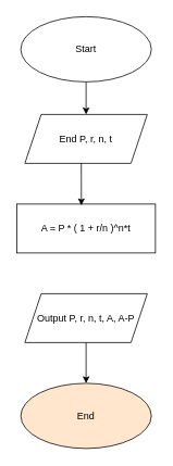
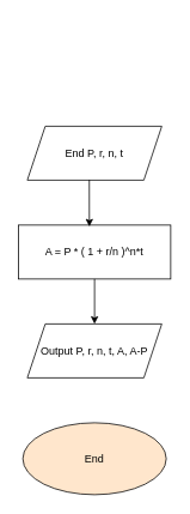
- <mxCell id="2" value="Start" style="ellipse;whiteSpace=wrap;html=1;" vertex="1" parent="1"><mxGeometry x="25" y="20" width="160" height="80" as="geometry" /></mxCell>
- <mxCell id="7" value="" style="endArrow=classic;html=1;rounded=0;exitX=0.5;exitY=1;exitDx=0;exitDy=0;" edge="1" parent="1" source="2" target="4"><mxGeometry width="50" height="50" relative="1" as="geometry"><mxPoint x="225" y="160" as="sourcePoint" /><mxPoint x="275" y="110" as="targetPoint" /></mxGeometry></mxCell>
+ <mxCell id="9" value="" style="endArrow=classic;html=1;rounded=0;exitX=0.5;exitY=1;exitDx=0;exitDy=0;" edge="1" parent="1" source="6" target="5"><mxGeometry width="50" height="50" relative="1" as="geometry"><mxPoint x="125" y="120" as="sourcePoint" /><mxPoint x="125" y="160" as="targetPoint" /></mxGeometry></mxCell>
- <mxCell id="10" value="" style="endArrow=classic;html=1;rounded=0;exitX=0.5;exitY=1;exitDx=0;exitDy=0;entryX=0.5;entryY=0;entryDx=0;entryDy=0;" edge="1" parent="1" source="5" target="3"><mxGeometry width="50" height="50" relative="1" as="geometry"><mxPoint x="115" y="320" as="sourcePoint" /><mxPoint x="115" y="370" as="targetPoint" /></mxGeometry></mxCell>
